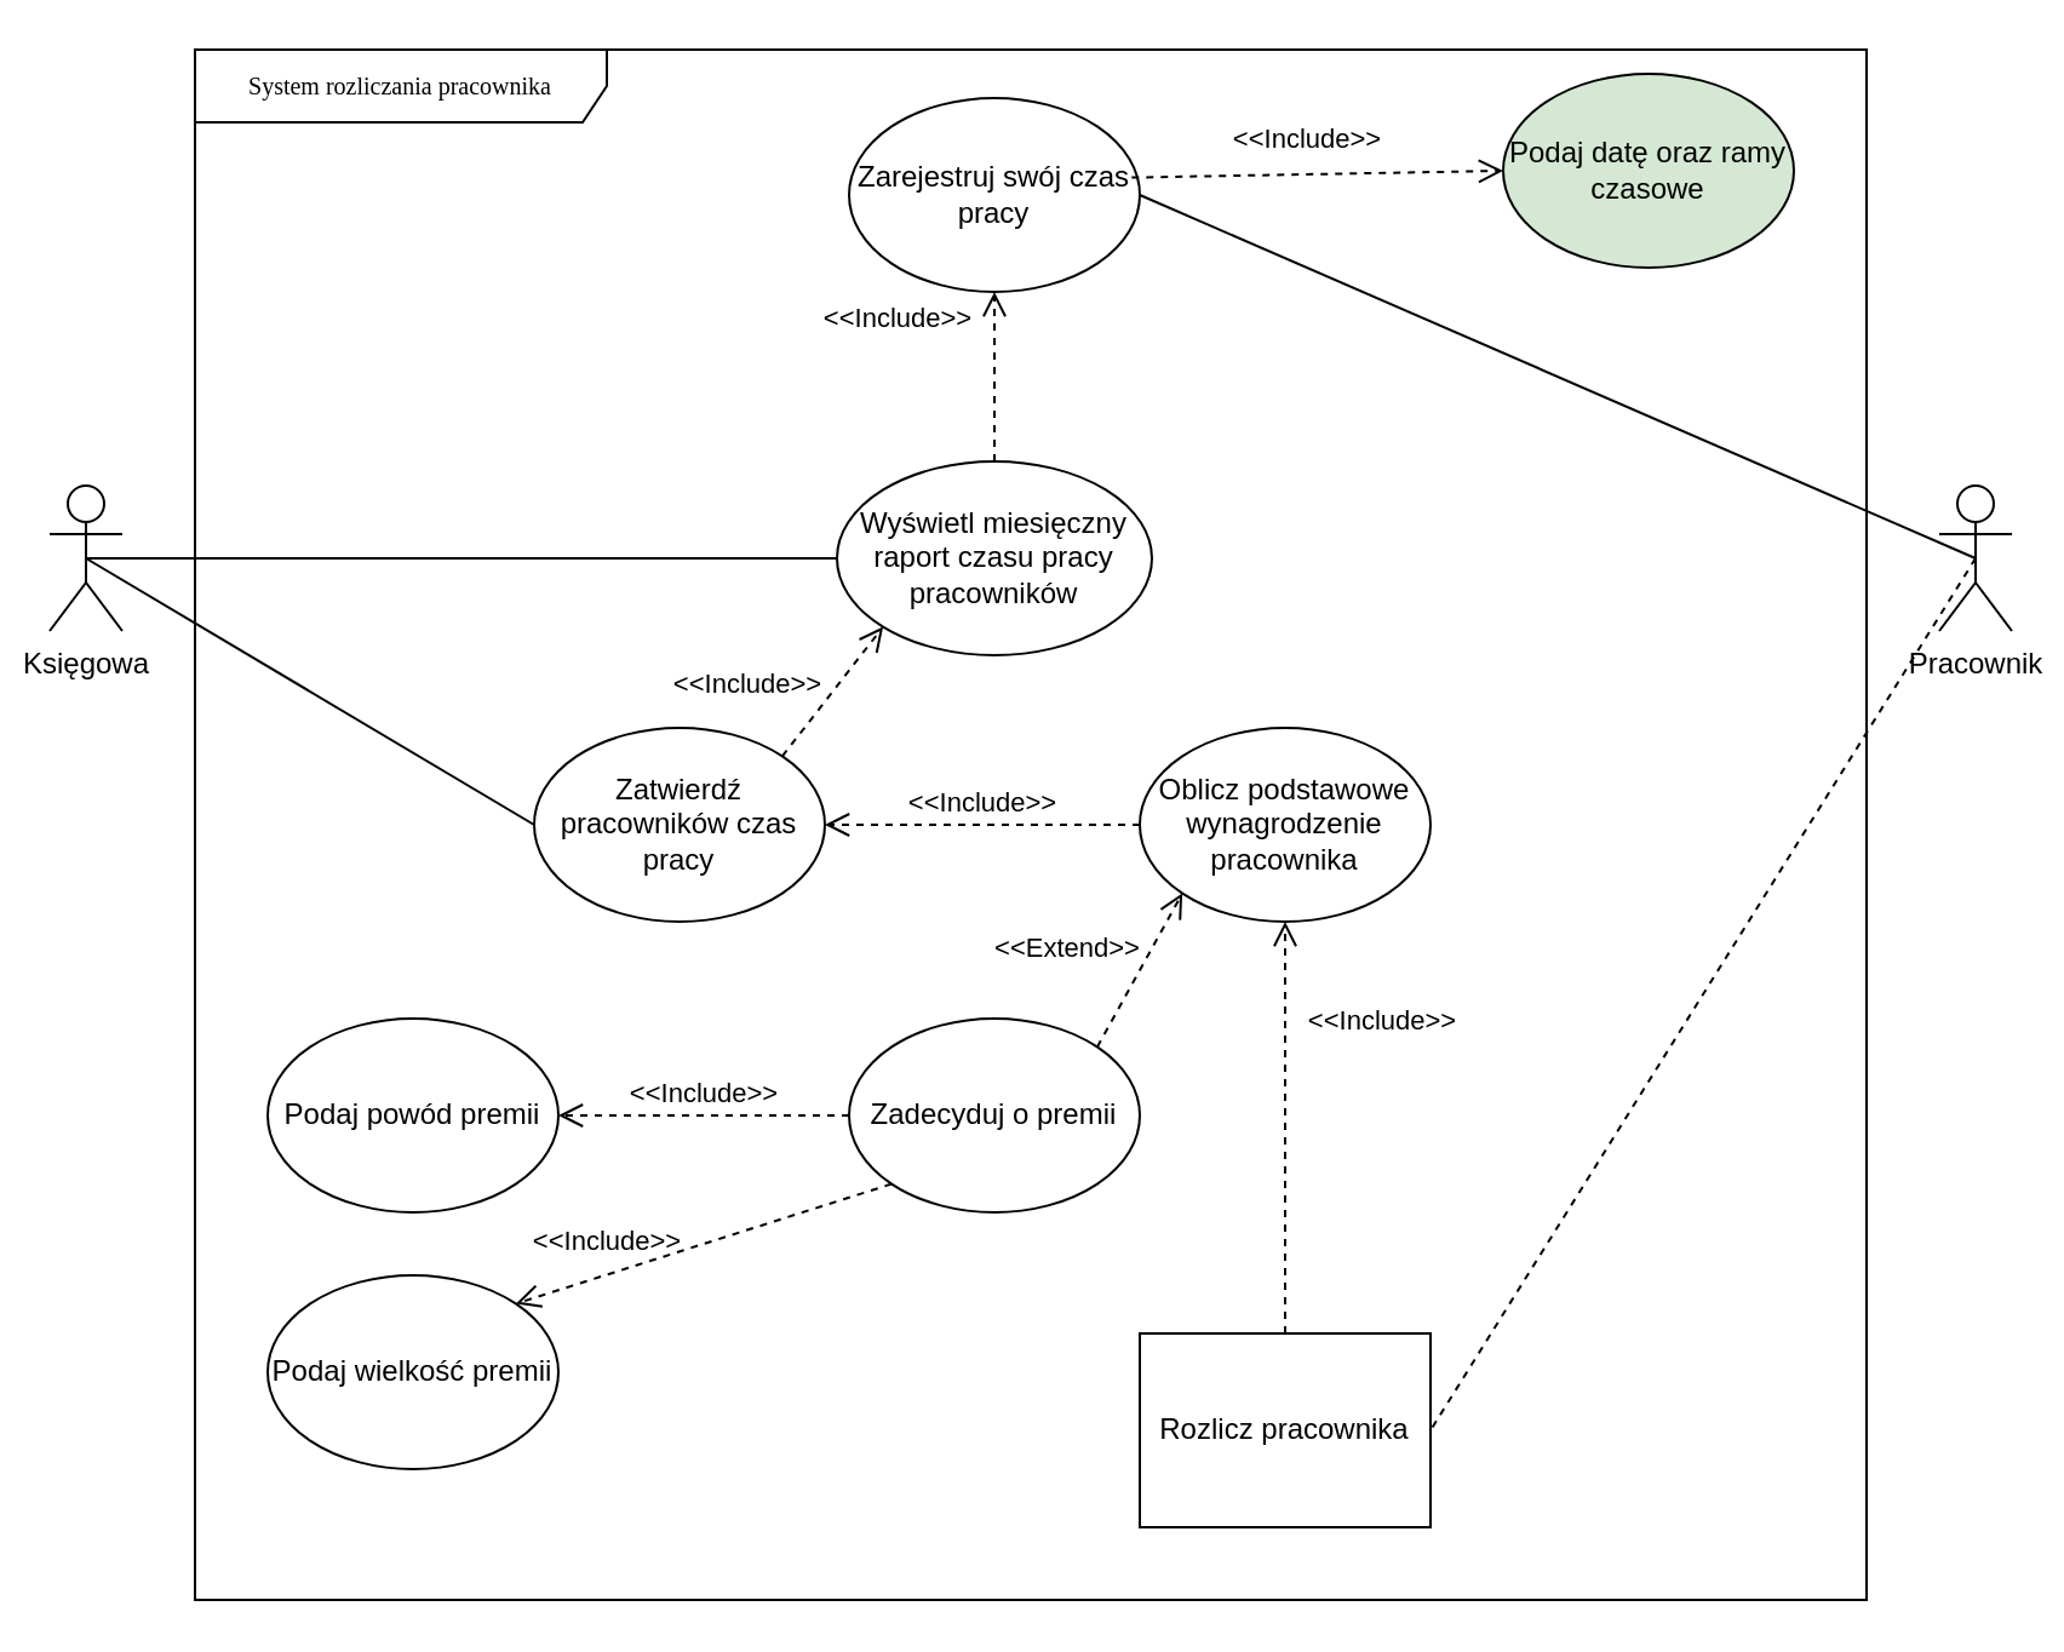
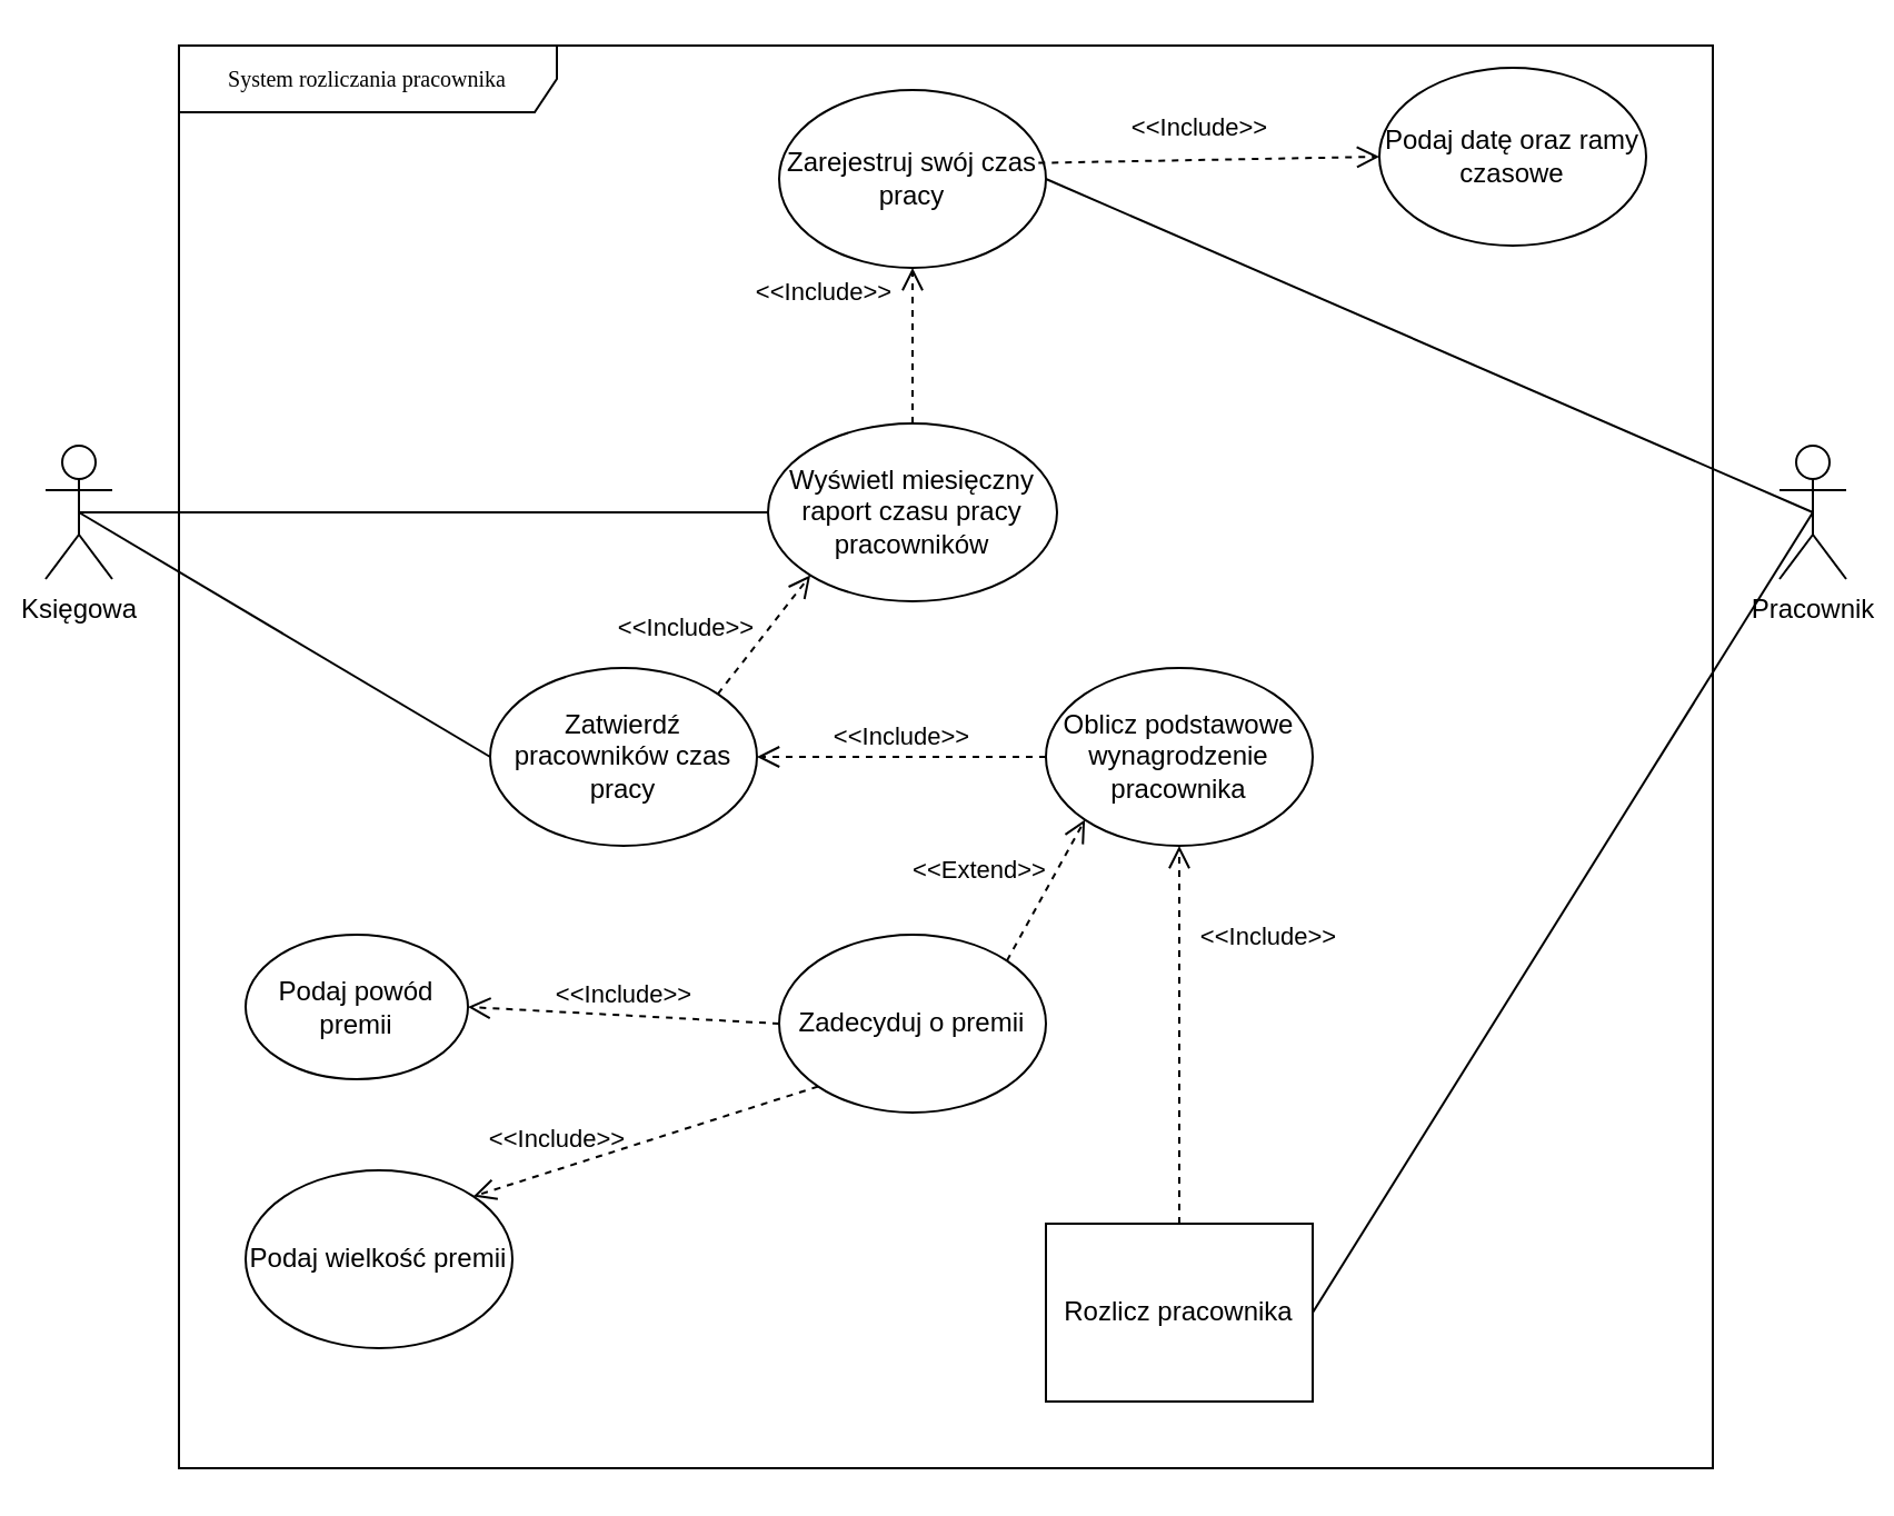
- <mxCell id="16" value="Podaj datę oraz ramy czasowe" style="ellipse;whiteSpace=wrap;html=1;fillColor=#d5e8d4;" parent="1" vertex="1"><mxGeometry x="620" y="30" width="120" height="80" as="geometry" /></mxCell>
+ <mxCell id="16" value="Podaj datę oraz ramy czasowe" style="ellipse;whiteSpace=wrap;html=1;" parent="1" vertex="1"><mxGeometry x="620" y="30" width="120" height="80" as="geometry" /></mxCell>
- <mxCell id="13" value="" style="endArrow=none;html=1;rounded=0;entryX=1;entryY=0.5;entryDx=0;entryDy=0;exitX=0.5;exitY=0.5;exitDx=0;exitDy=0;exitPerimeter=0;dashed=1;" parent="1" source="3" target="11" edge="1"><mxGeometry width="50" height="50" relative="1" as="geometry"><mxPoint x="815" y="290" as="sourcePoint" /><mxPoint x="470" y="290" as="targetPoint" /></mxGeometry></mxCell>
+ <mxCell id="13" value="" style="endArrow=none;html=1;rounded=0;entryX=1;entryY=0.5;entryDx=0;entryDy=0;exitX=0.5;exitY=0.5;exitDx=0;exitDy=0;exitPerimeter=0;" parent="1" source="3" target="11" edge="1"><mxGeometry width="50" height="50" relative="1" as="geometry"><mxPoint x="815" y="290" as="sourcePoint" /><mxPoint x="470" y="290" as="targetPoint" /></mxGeometry></mxCell>
- <mxCell id="15" value="Podaj powód premii" style="ellipse;whiteSpace=wrap;html=1;" parent="1" vertex="1"><mxGeometry x="110" y="420" width="120" height="80" as="geometry" /></mxCell>
+ <mxCell id="15" value="Podaj powód premii" style="ellipse;whiteSpace=wrap;html=1;" parent="1" vertex="1"><mxGeometry x="110" y="420" width="100" height="65" as="geometry" /></mxCell>
